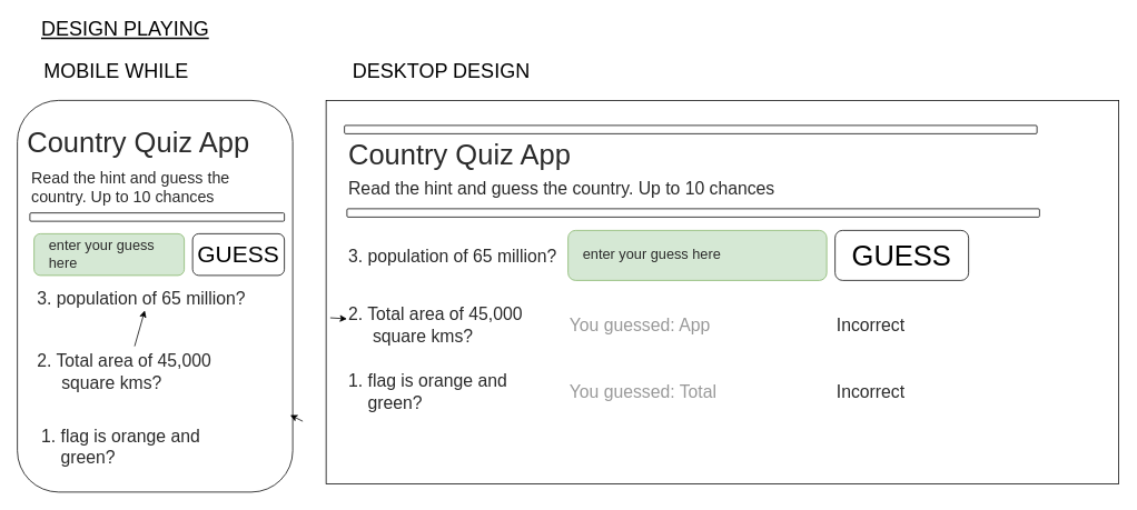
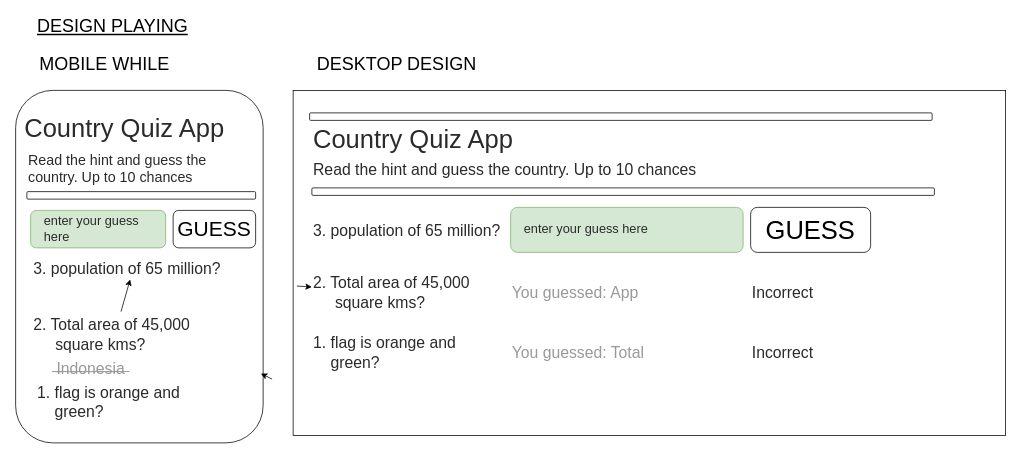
+ <mxCell id="26" value="&amp;nbsp;̶I̶n̶d̶o̶n̶e̶s̶i̶a̶" style="text;html=1;resizable=0;autosize=1;align=left;verticalAlign=middle;points=[];fillColor=none;strokeColor=none;rounded=0;fontSize=21;fontColor=#999999;" vertex="1" parent="1"><mxGeometry x="67" y="475" width="110" height="30" as="geometry" /></mxCell>
